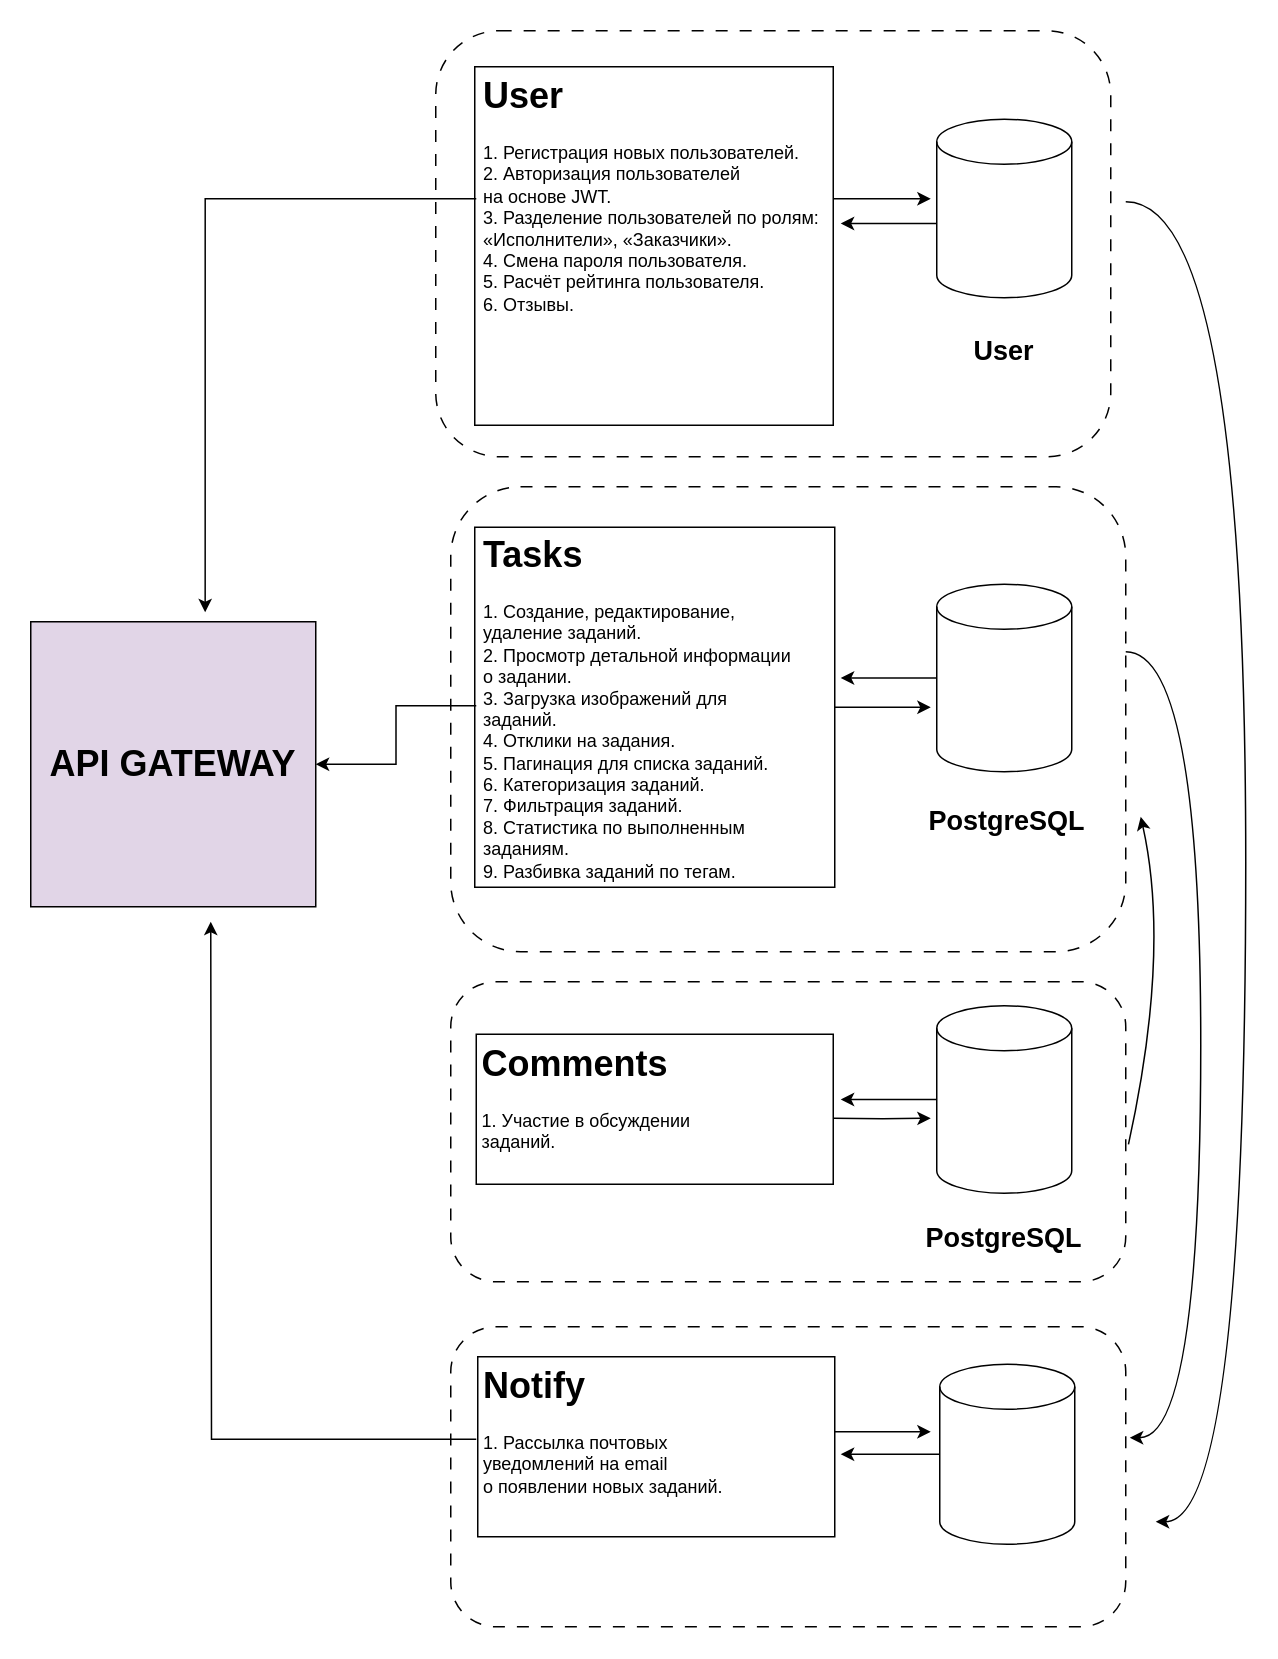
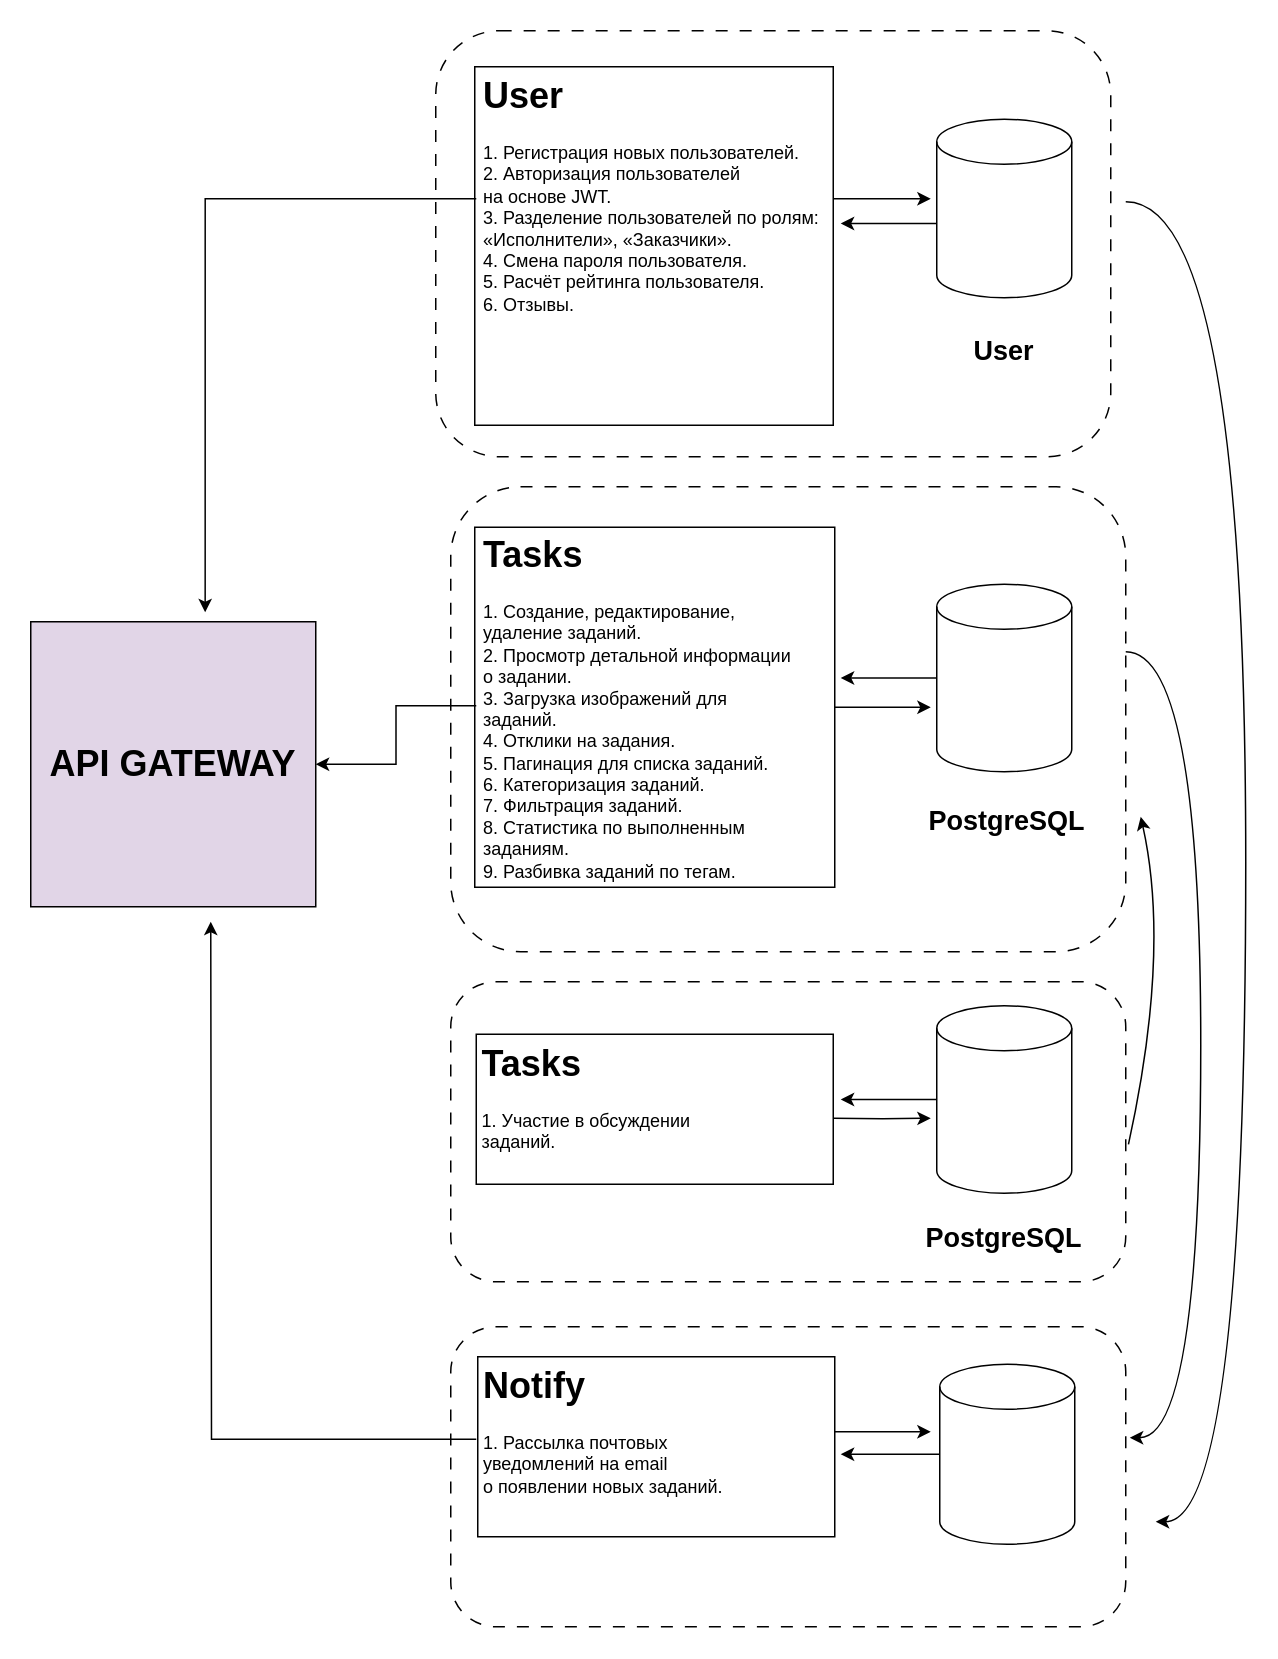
- <mxCell id="12" value="&lt;h1&gt;Comments&lt;/h1&gt;&lt;p&gt;1. Участие в&amp;nbsp;обсуждении заданий.&lt;br&gt;&lt;/p&gt;" style="text;html=1;strokeColor=none;fillColor=none;spacing=5;spacingTop=-20;whiteSpace=wrap;overflow=hidden;rounded=0;" parent="1" vertex="1"><mxGeometry x="316" y="689" width="190" height="90" as="geometry" /></mxCell>
+ <mxCell id="12" value="&lt;h1&gt;Tasks&lt;/h1&gt;&lt;p&gt;1. Участие в&amp;nbsp;обсуждении заданий.&lt;br&gt;&lt;/p&gt;" style="text;html=1;strokeColor=none;fillColor=none;spacing=5;spacingTop=-20;whiteSpace=wrap;overflow=hidden;rounded=0;" parent="1" vertex="1"><mxGeometry x="316" y="689" width="190" height="90" as="geometry" /></mxCell>
